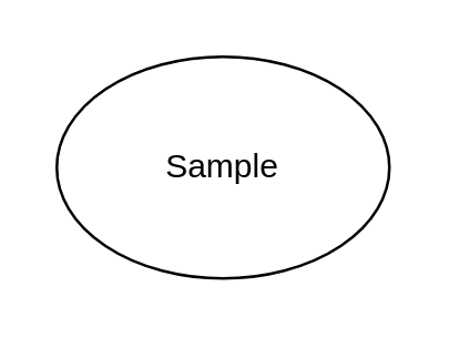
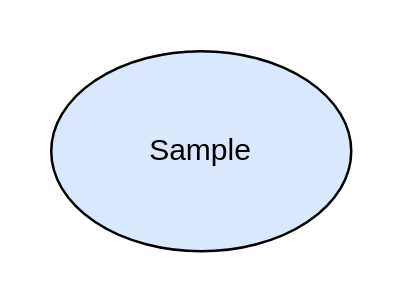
- <mxCell id="2" value="Sample" style="ellipse;whiteSpace=wrap;html=1;" vertex="1" parent="1"><mxGeometry x="20" y="20" width="120" height="80" as="geometry" /></mxCell>
+ <mxCell id="2" value="Sample" style="ellipse;whiteSpace=wrap;html=1;fillColor=#dae8fc;" vertex="1" parent="1"><mxGeometry x="20" y="20" width="120" height="80" as="geometry" /></mxCell>
